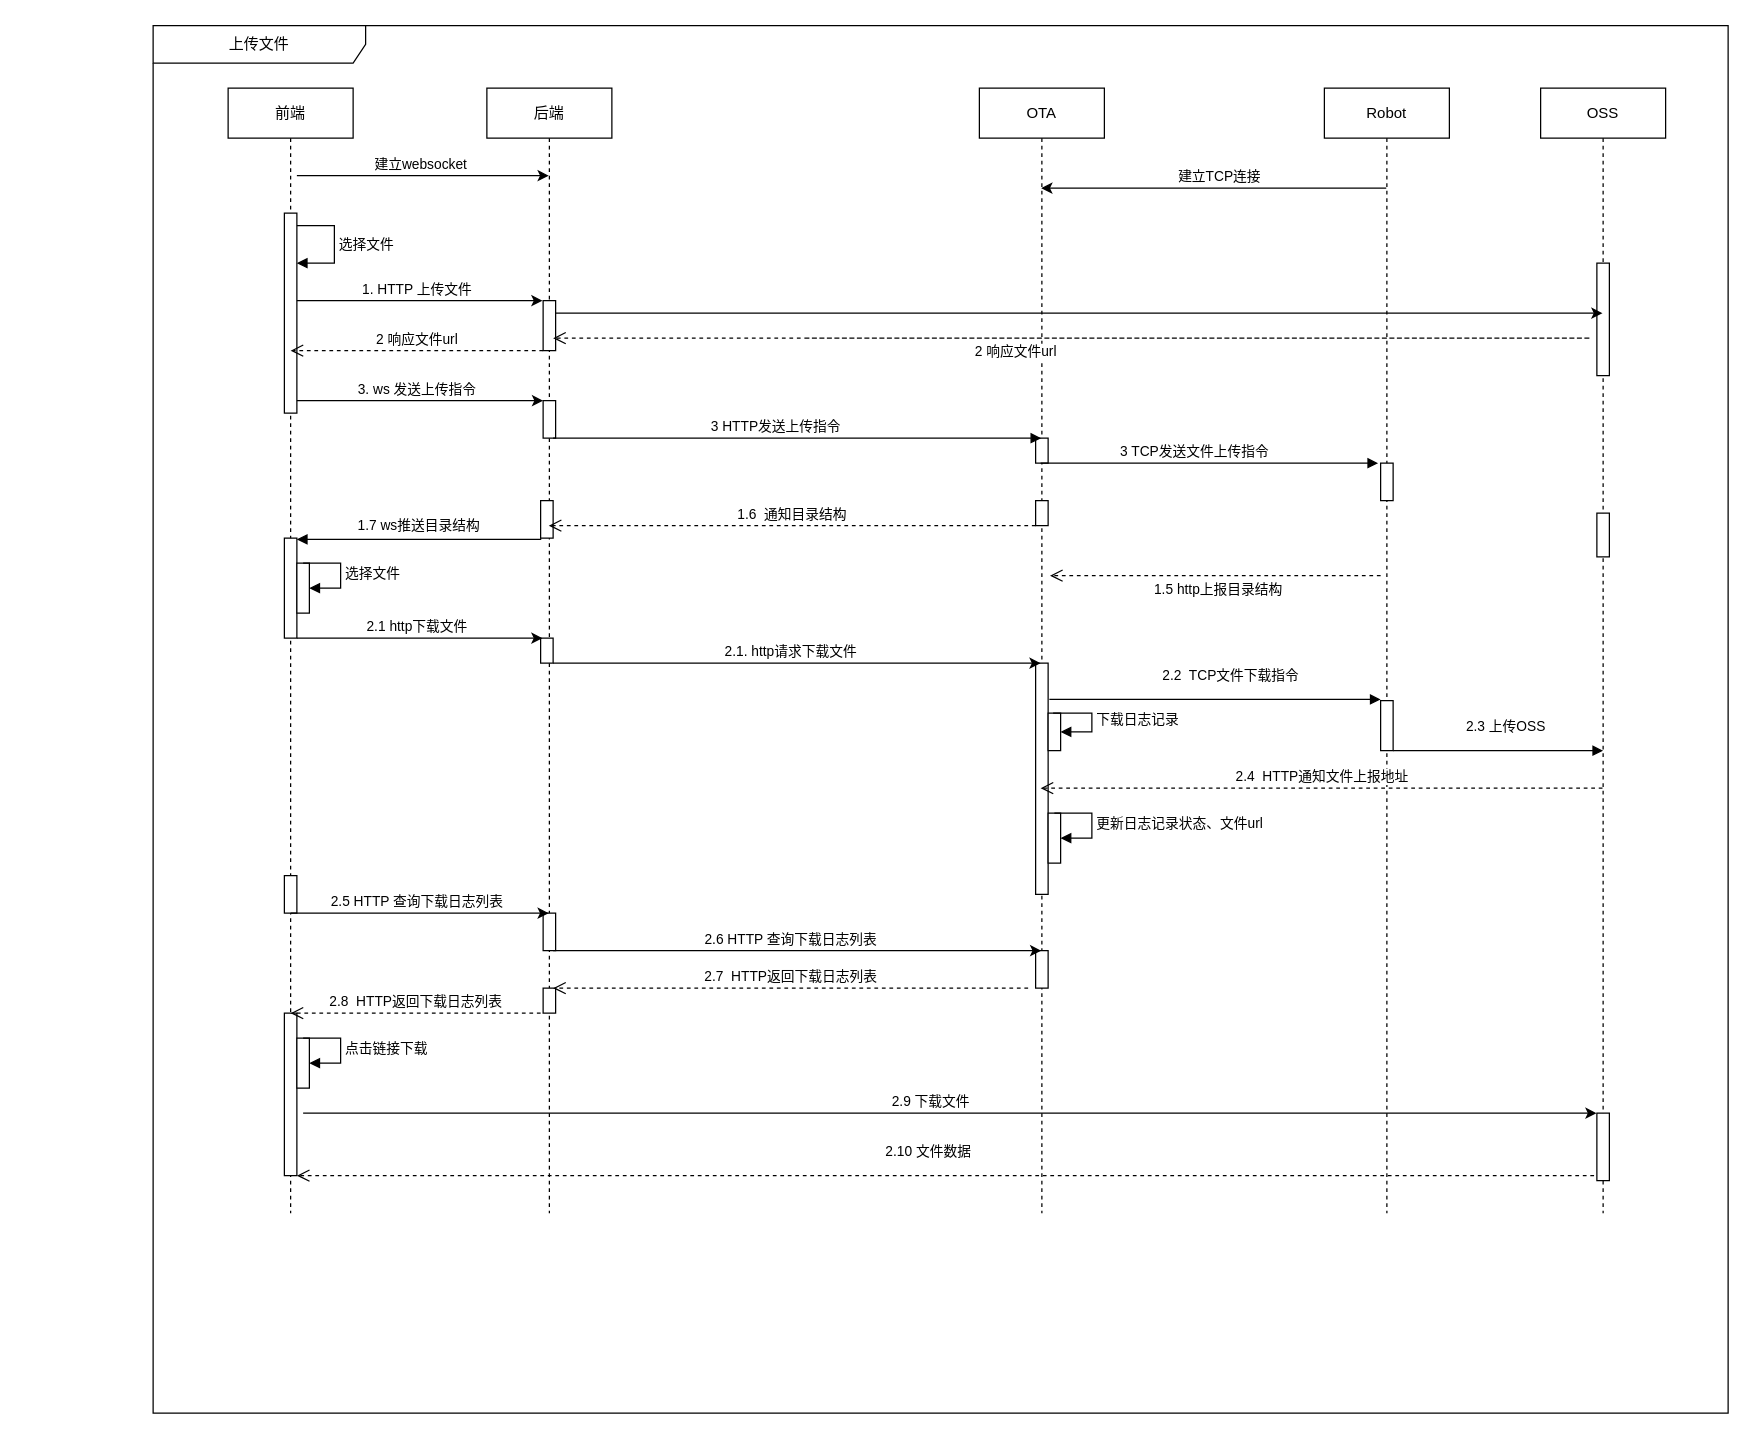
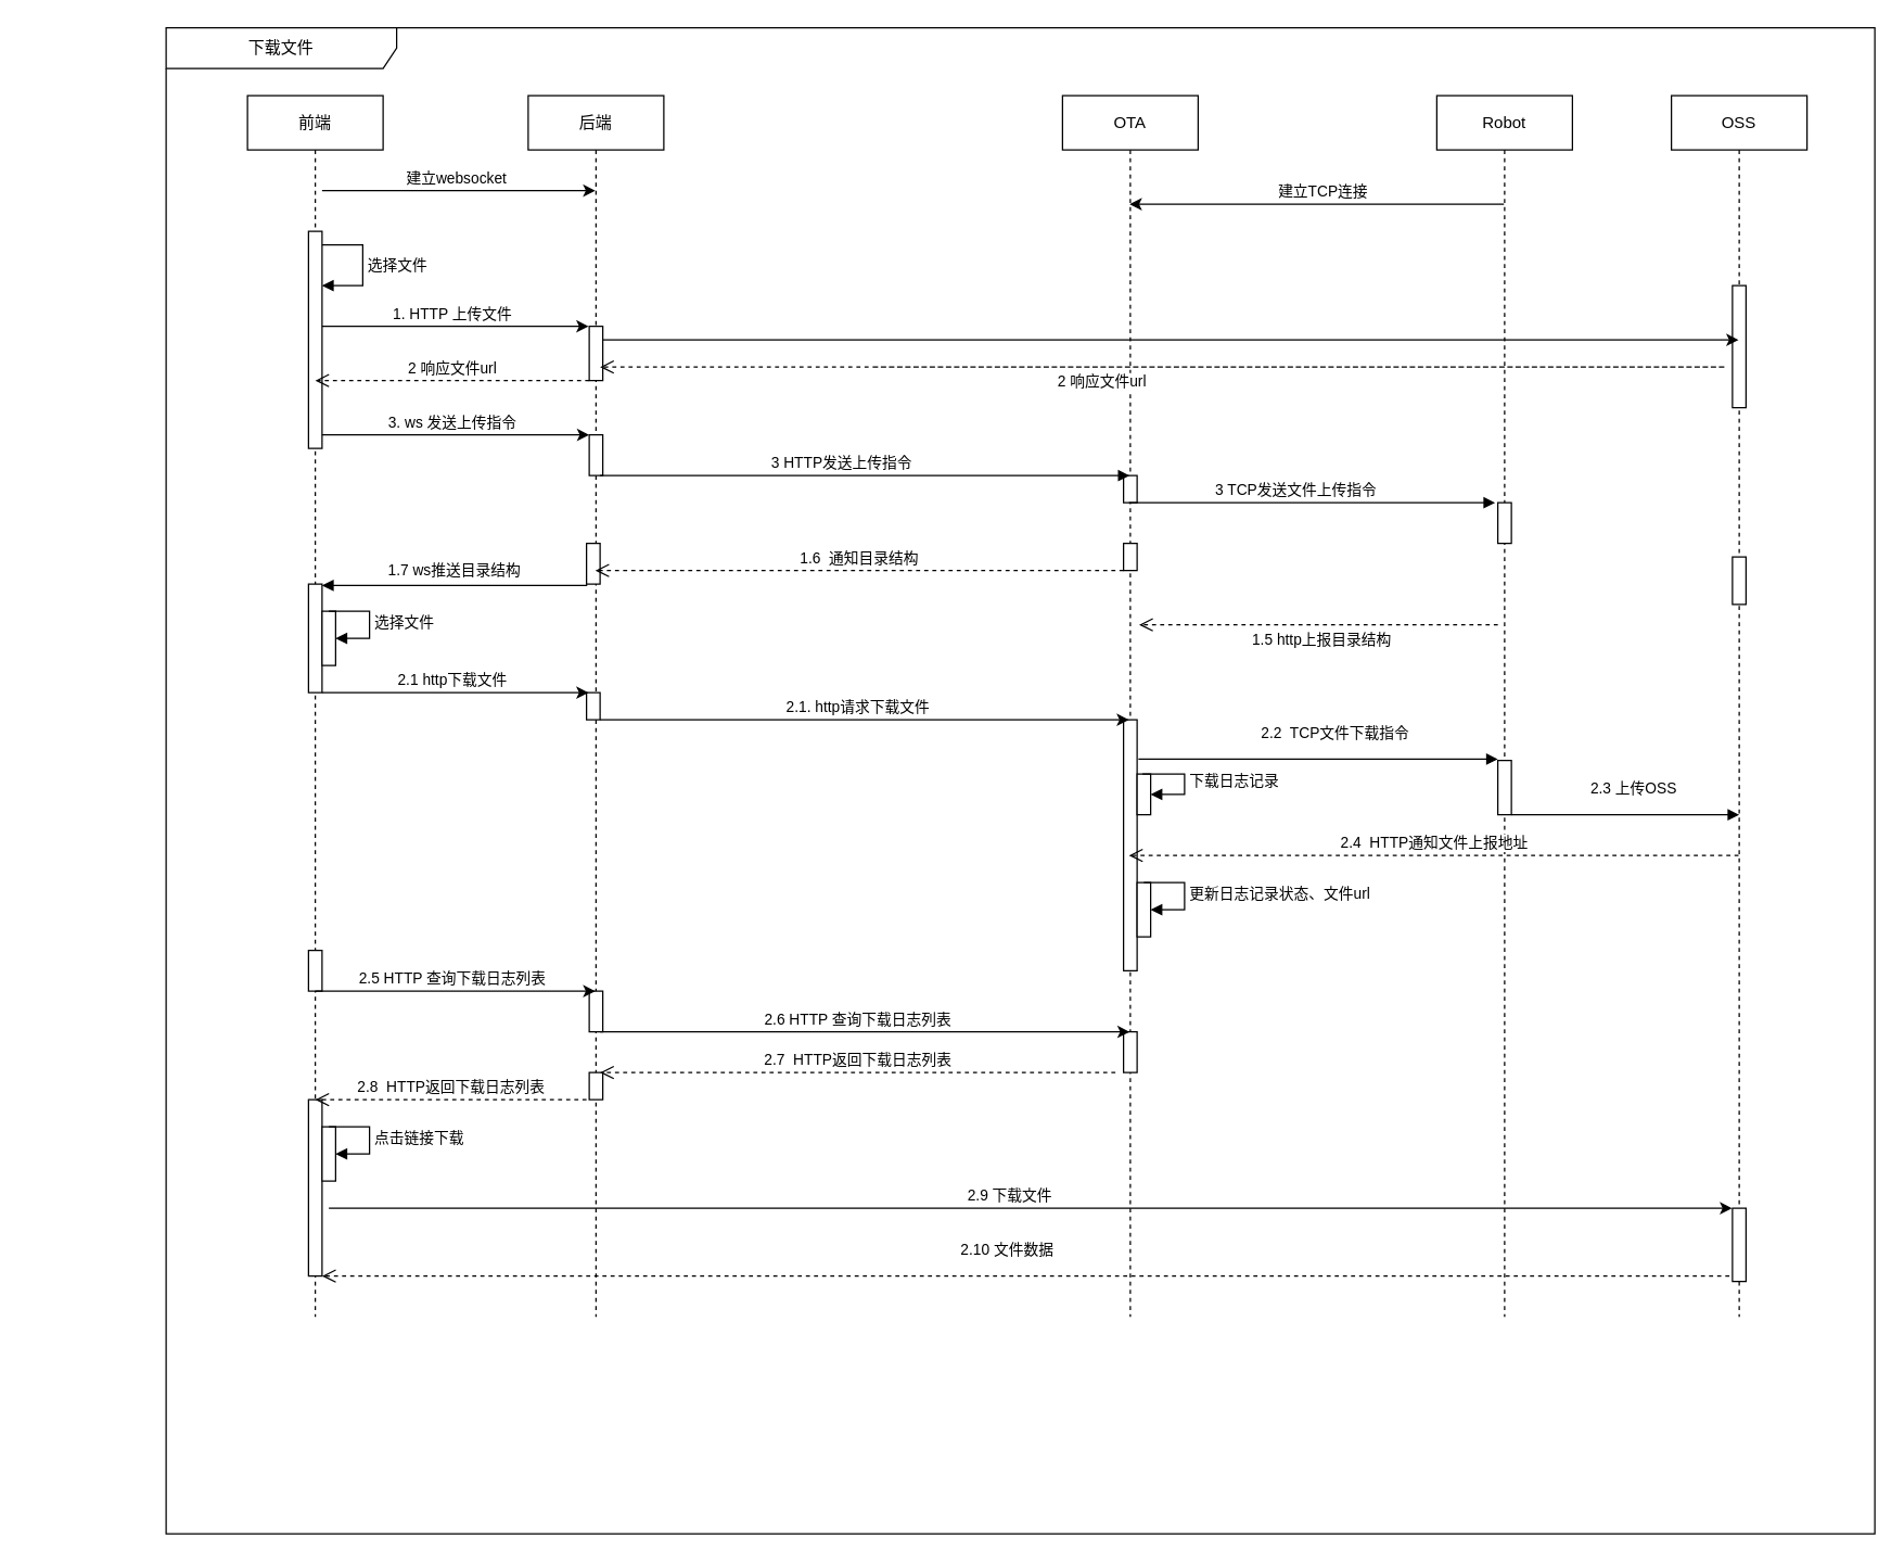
- <mxCell id="3" value="上传文件" style="shape=umlFrame;whiteSpace=wrap;html=1;pointerEvents=0;width=170;height=30;" parent="1" vertex="1"><mxGeometry x="122" y="20" width="1260" height="1110" as="geometry" /></mxCell>
+ <mxCell id="3" value="下载文件" style="shape=umlFrame;whiteSpace=wrap;html=1;pointerEvents=0;width=170;height=30;" parent="1" vertex="1"><mxGeometry x="122" y="20" width="1260" height="1110" as="geometry" /></mxCell>
